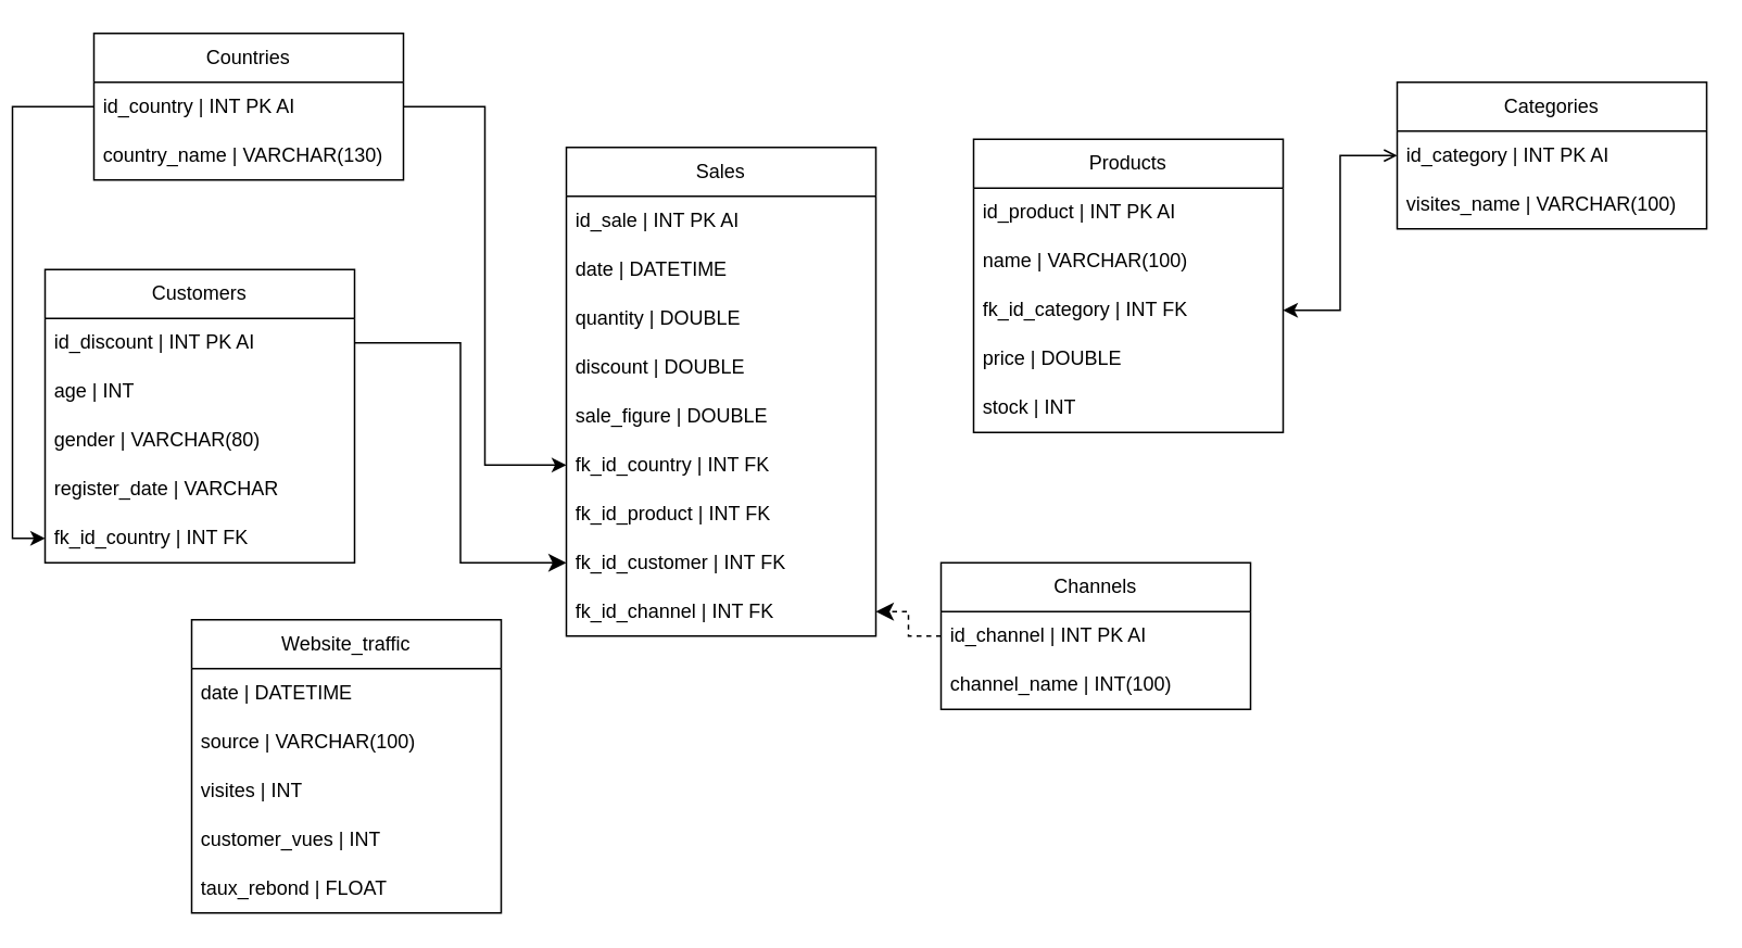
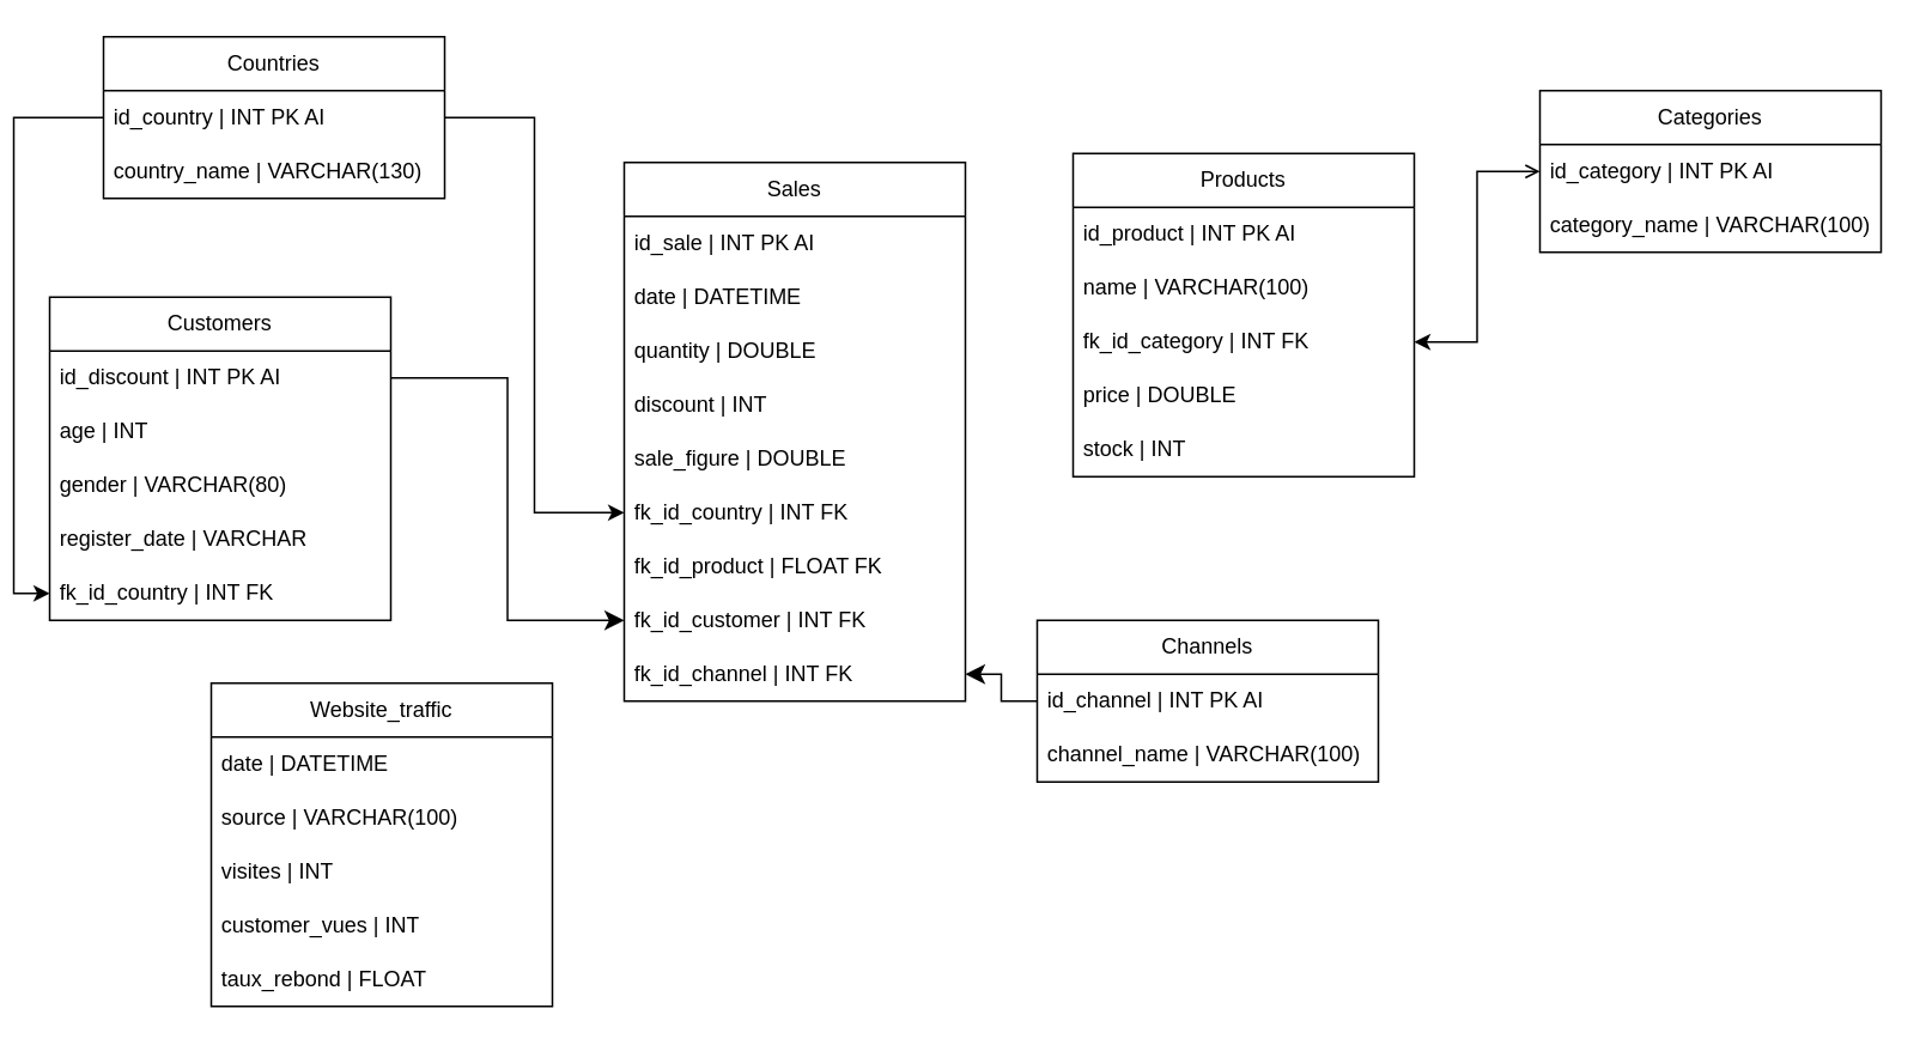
- <mxCell id="42" value="visites_name | VARCHAR(100)" style="text;strokeColor=none;fillColor=none;align=left;verticalAlign=middle;spacingLeft=4;spacingRight=4;overflow=hidden;points=[[0,0.5],[1,0.5]];portConstraint=eastwest;rotatable=0;whiteSpace=wrap;html=1;" vertex="1" parent="40"><mxGeometry y="60" width="190" height="30" as="geometry" /></mxCell>
+ <mxCell id="42" value="category_name | VARCHAR(100)" style="text;strokeColor=none;fillColor=none;align=left;verticalAlign=middle;spacingLeft=4;spacingRight=4;overflow=hidden;points=[[0,0.5],[1,0.5]];portConstraint=eastwest;rotatable=0;whiteSpace=wrap;html=1;" vertex="1" parent="40"><mxGeometry y="60" width="190" height="30" as="geometry" /></mxCell>
- <mxCell id="6" value="discount | DOUBLE" style="text;strokeColor=none;fillColor=none;align=left;verticalAlign=middle;spacingLeft=4;spacingRight=4;overflow=hidden;points=[[0,0.5],[1,0.5]];portConstraint=eastwest;rotatable=0;whiteSpace=wrap;html=1;" parent="2" vertex="1"><mxGeometry y="120" width="190" height="30" as="geometry" /></mxCell>
+ <mxCell id="6" value="discount | INT" style="text;strokeColor=none;fillColor=none;align=left;verticalAlign=middle;spacingLeft=4;spacingRight=4;overflow=hidden;points=[[0,0.5],[1,0.5]];portConstraint=eastwest;rotatable=0;whiteSpace=wrap;html=1;" parent="2" vertex="1"><mxGeometry y="120" width="190" height="30" as="geometry" /></mxCell>
- <mxCell id="9" value="fk_id_product | INT FK" style="text;strokeColor=none;fillColor=none;align=left;verticalAlign=middle;spacingLeft=4;spacingRight=4;overflow=hidden;points=[[0,0.5],[1,0.5]];portConstraint=eastwest;rotatable=0;whiteSpace=wrap;html=1;" parent="2" vertex="1"><mxGeometry y="210" width="190" height="30" as="geometry" /></mxCell>
+ <mxCell id="9" value="fk_id_product | FLOAT FK" style="text;strokeColor=none;fillColor=none;align=left;verticalAlign=middle;spacingLeft=4;spacingRight=4;overflow=hidden;points=[[0,0.5],[1,0.5]];portConstraint=eastwest;rotatable=0;whiteSpace=wrap;html=1;" parent="2" vertex="1"><mxGeometry y="210" width="190" height="30" as="geometry" /></mxCell>
- <mxCell id="28" style="edgeStyle=orthogonalEdgeStyle;rounded=0;orthogonalLoop=1;jettySize=auto;html=1;exitX=0;exitY=0.5;exitDx=0;exitDy=0;entryX=1;entryY=0.5;entryDx=0;entryDy=0;fontSize=12;startSize=8;endSize=8;dashed=1;" parent="1" source="25" target="11" edge="1"><mxGeometry relative="1" as="geometry" /></mxCell>
+ <mxCell id="28" style="edgeStyle=orthogonalEdgeStyle;rounded=0;orthogonalLoop=1;jettySize=auto;html=1;exitX=0;exitY=0.5;exitDx=0;exitDy=0;entryX=1;entryY=0.5;entryDx=0;entryDy=0;fontSize=12;startSize=8;endSize=8;" parent="1" source="25" target="11" edge="1"><mxGeometry relative="1" as="geometry" /></mxCell>
- <mxCell id="26" value="channel_name | INT(100)" style="text;strokeColor=none;fillColor=none;align=left;verticalAlign=middle;spacingLeft=4;spacingRight=4;overflow=hidden;points=[[0,0.5],[1,0.5]];portConstraint=eastwest;rotatable=0;whiteSpace=wrap;html=1;" parent="24" vertex="1"><mxGeometry y="60" width="190" height="30" as="geometry" /></mxCell>
+ <mxCell id="26" value="channel_name | VARCHAR(100)" style="text;strokeColor=none;fillColor=none;align=left;verticalAlign=middle;spacingLeft=4;spacingRight=4;overflow=hidden;points=[[0,0.5],[1,0.5]];portConstraint=eastwest;rotatable=0;whiteSpace=wrap;html=1;" parent="24" vertex="1"><mxGeometry y="60" width="190" height="30" as="geometry" /></mxCell>
